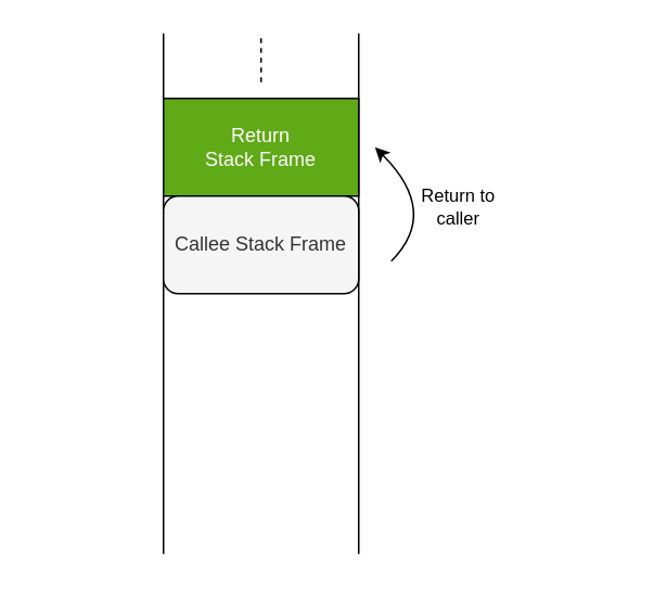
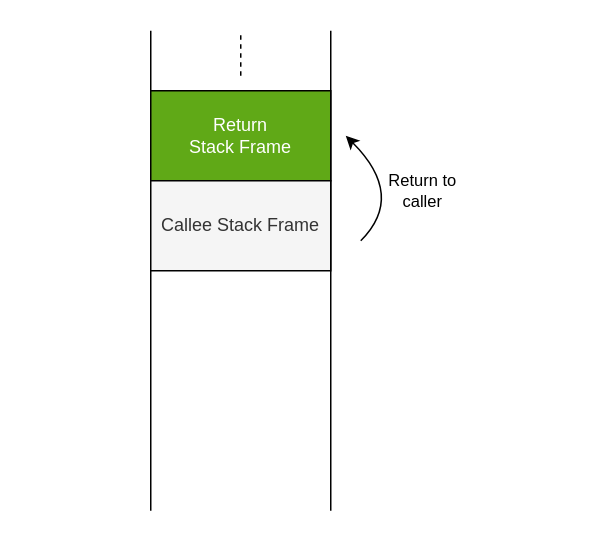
- <mxCell id="6" value="Callee Stack Frame" style="whiteSpace=wrap;html=1;strokeColor=#000000;fillColor=#f5f5f5;fontColor=#333333;rounded=1;" parent="1" vertex="1"><mxGeometry x="100" y="120" width="120" height="60" as="geometry" /></mxCell>
+ <mxCell id="6" value="Callee Stack Frame" style="rounded=0;whiteSpace=wrap;html=1;strokeColor=#000000;fillColor=#f5f5f5;fontColor=#333333;" parent="1" vertex="1"><mxGeometry x="100" y="120" width="120" height="60" as="geometry" /></mxCell>
